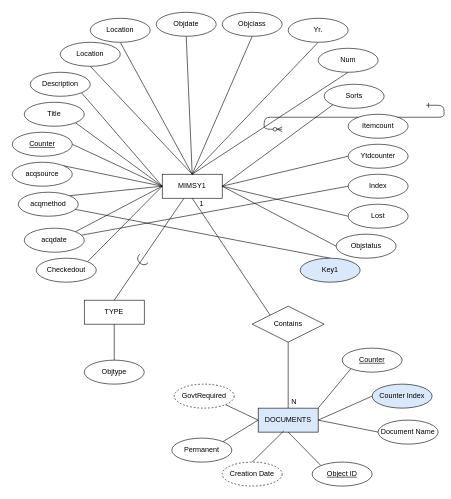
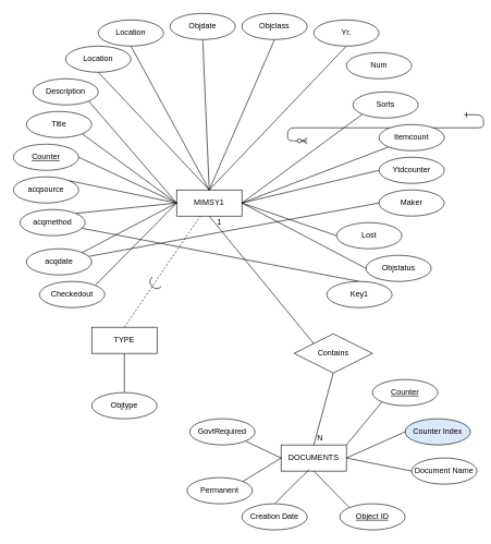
- <mxCell id="14" style="edgeStyle=none;rounded=0;orthogonalLoop=1;jettySize=auto;html=1;exitX=0.5;exitY=1;exitDx=0;exitDy=0;entryX=0.5;entryY=0;entryDx=0;entryDy=0;endArrow=none;endFill=0;" edge="1" parent="1" source="15" target="4"><mxGeometry relative="1" as="geometry" /></mxCell>
+ <mxCell id="16" style="edgeStyle=none;rounded=0;orthogonalLoop=1;jettySize=auto;html=1;exitX=0;exitY=1;exitDx=0;exitDy=0;entryX=1;entryY=0.5;entryDx=0;entryDy=0;endArrow=none;endFill=0;" edge="1" parent="1" source="17" target="4"><mxGeometry relative="1" as="geometry" /></mxCell>
- <mxCell id="23" value="Index" style="ellipse;whiteSpace=wrap;html=1;align=center;" vertex="1" parent="1"><mxGeometry x="580" y="290" width="100" height="40" as="geometry" /></mxCell>
+ <mxCell id="23" value="Maker" style="ellipse;whiteSpace=wrap;html=1;align=center;" vertex="1" parent="1"><mxGeometry x="580" y="290" width="100" height="40" as="geometry" /></mxCell>
- <mxCell id="29" value="Lost" style="ellipse;whiteSpace=wrap;html=1;align=center;" vertex="1" parent="1"><mxGeometry x="580" y="340" width="100" height="40" as="geometry" /></mxCell>
+ <mxCell id="29" value="Lost" style="ellipse;whiteSpace=wrap;html=1;align=center;" vertex="1" parent="1"><mxGeometry x="515" y="340" width="100" height="40" as="geometry" /></mxCell>
- <mxCell id="47" style="edgeStyle=none;rounded=0;orthogonalLoop=1;jettySize=auto;html=1;exitX=0.5;exitY=0;exitDx=0;exitDy=0;endArrow=none;endFill=0;" edge="1" parent="1" source="49" target="4"><mxGeometry relative="1" as="geometry" /></mxCell>
+ <mxCell id="47" style="edgeStyle=none;rounded=0;orthogonalLoop=1;jettySize=auto;html=1;exitX=0.5;exitY=0;exitDx=0;exitDy=0;endArrow=none;endFill=0;dashed=1;" edge="1" parent="1" source="49" target="4"><mxGeometry relative="1" as="geometry" /></mxCell>
- <mxCell id="43" value="Key1" style="ellipse;whiteSpace=wrap;html=1;align=center;fillColor=#dae8fc;" vertex="1" parent="1"><mxGeometry x="500" y="430" width="100" height="40" as="geometry" /></mxCell>
+ <mxCell id="43" value="Key1" style="ellipse;whiteSpace=wrap;html=1;align=center;" vertex="1" parent="1"><mxGeometry x="500" y="430" width="100" height="40" as="geometry" /></mxCell>
- <mxCell id="46" value="Contains" style="shape=rhombus;perimeter=rhombusPerimeter;whiteSpace=wrap;html=1;align=center;" vertex="1" parent="1"><mxGeometry x="420" y="510" width="120" height="60" as="geometry" /></mxCell>
+ <mxCell id="46" value="Contains" style="shape=rhombus;perimeter=rhombusPerimeter;whiteSpace=wrap;html=1;align=center;" vertex="1" parent="1"><mxGeometry x="450" y="510" width="120" height="60" as="geometry" /></mxCell>
- <mxCell id="68" value="GovtRequired" style="ellipse;whiteSpace=wrap;html=1;align=center;dashed=1;" vertex="1" parent="1"><mxGeometry x="290" y="640" width="100" height="40" as="geometry" /></mxCell>
+ <mxCell id="68" value="GovtRequired" style="ellipse;whiteSpace=wrap;html=1;align=center;" vertex="1" parent="1"><mxGeometry x="290" y="640" width="100" height="40" as="geometry" /></mxCell>
- <mxCell id="55" value="DOCUMENTS" style="whiteSpace=wrap;html=1;align=center;fillColor=#dae8fc;" vertex="1" parent="1"><mxGeometry x="430" y="680" width="100" height="40" as="geometry" /></mxCell>
+ <mxCell id="55" value="DOCUMENTS" style="whiteSpace=wrap;html=1;align=center;" vertex="1" parent="1"><mxGeometry x="430" y="680" width="100" height="40" as="geometry" /></mxCell>
- <mxCell id="64" value="Creation Date" style="ellipse;whiteSpace=wrap;html=1;align=center;dashed=1;" vertex="1" parent="1"><mxGeometry x="370" y="770" width="100" height="40" as="geometry" /></mxCell>
+ <mxCell id="64" value="Creation Date" style="ellipse;whiteSpace=wrap;html=1;align=center;" vertex="1" parent="1"><mxGeometry x="370" y="770" width="100" height="40" as="geometry" /></mxCell>
